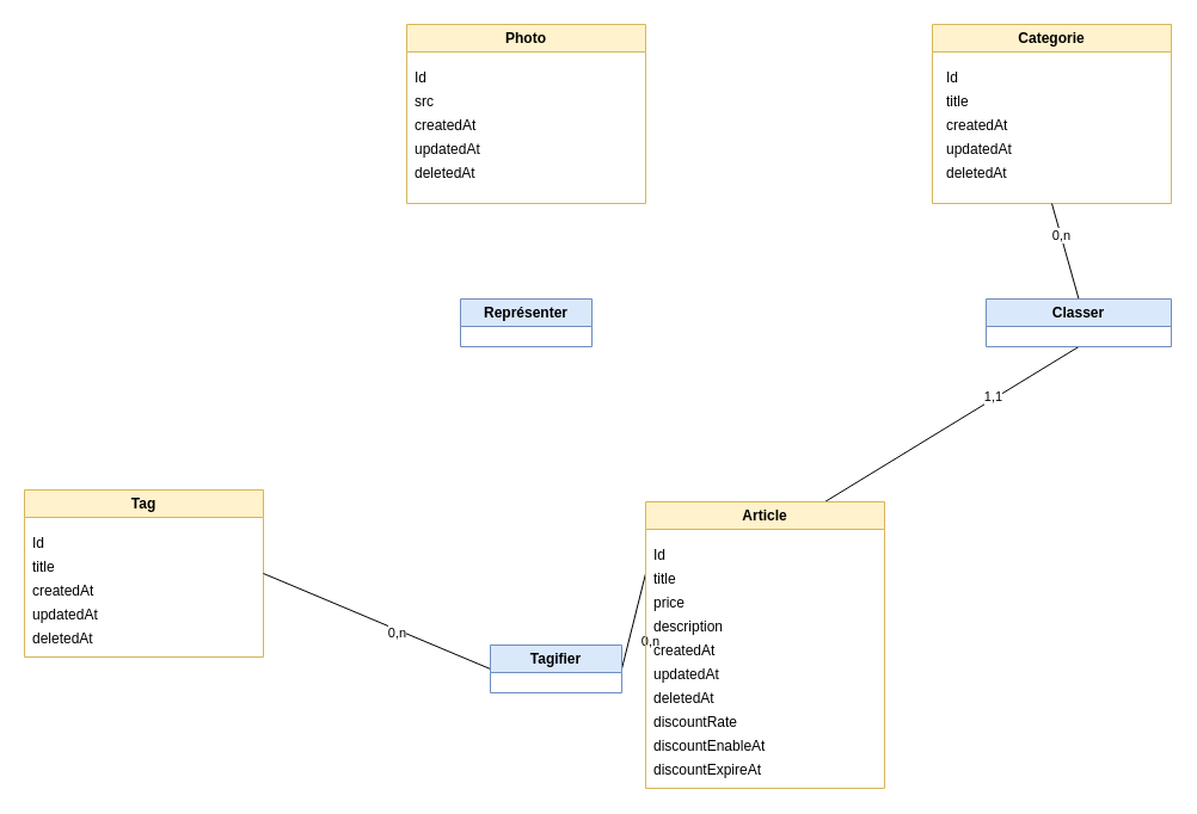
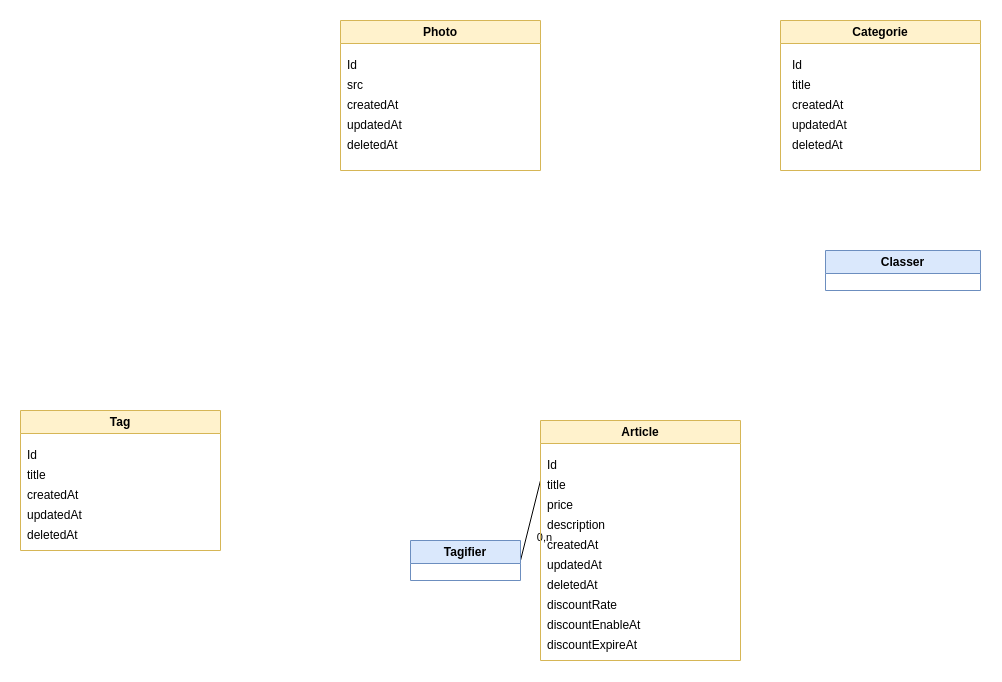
- <mxCell id="39" style="edgeStyle=none;rounded=0;orthogonalLoop=1;jettySize=auto;html=1;exitX=0.5;exitY=0;exitDx=0;exitDy=0;entryX=0.5;entryY=1;entryDx=0;entryDy=0;endArrow=none;endFill=0;elbow=vertical;" edge="1" parent="1" source="41" target="17"><mxGeometry relative="1" as="geometry" /></mxCell>
- <mxCell id="40" value="0,n" style="edgeLabel;html=1;align=center;verticalAlign=middle;resizable=0;points=[];" vertex="1" connectable="0" parent="39"><mxGeometry x="0.35" relative="1" as="geometry"><mxPoint as="offset" /></mxGeometry></mxCell>
- <mxCell id="38" value="Représenter" style="swimlane;whiteSpace=wrap;html=1;fillColor=#dae8fc;strokeColor=#6c8ebf;" vertex="1" parent="1"><mxGeometry x="385" y="250" width="110" height="40" as="geometry" /></mxCell>
- <mxCell id="4" style="edgeStyle=none;rounded=0;orthogonalLoop=1;jettySize=auto;html=1;exitX=0.75;exitY=0;exitDx=0;exitDy=0;entryX=0.5;entryY=1;entryDx=0;entryDy=0;endArrow=none;endFill=0;elbow=vertical;" edge="1" parent="1" source="6" target="41"><mxGeometry relative="1" as="geometry" /></mxCell>
- <mxCell id="5" value="1,1" style="edgeLabel;html=1;align=center;verticalAlign=middle;resizable=0;points=[];" vertex="1" connectable="0" parent="4"><mxGeometry x="0.332" y="2" relative="1" as="geometry"><mxPoint as="offset" /></mxGeometry></mxCell>
- <mxCell id="35" style="edgeStyle=none;rounded=0;orthogonalLoop=1;jettySize=auto;html=1;exitX=0;exitY=0.5;exitDx=0;exitDy=0;entryX=1;entryY=0.5;entryDx=0;entryDy=0;endArrow=none;endFill=0;elbow=vertical;" edge="1" parent="1" source="37" target="23"><mxGeometry relative="1" as="geometry" /></mxCell>
- <mxCell id="36" value="0,n" style="edgeLabel;html=1;align=center;verticalAlign=middle;resizable=0;points=[];" vertex="1" connectable="0" parent="35"><mxGeometry x="-0.236" y="-1" relative="1" as="geometry"><mxPoint x="-6" y="1" as="offset" /></mxGeometry></mxCell>
